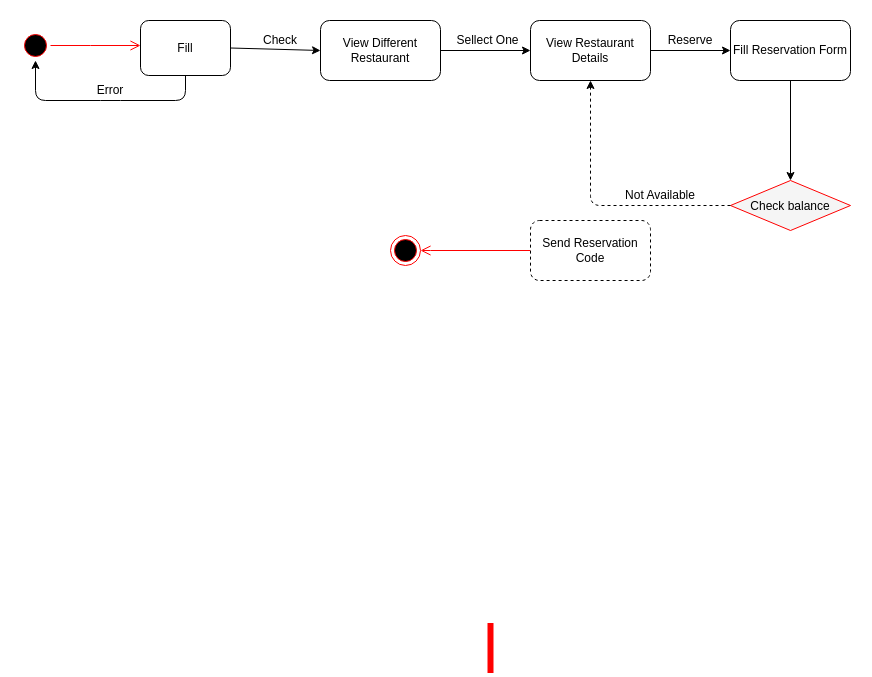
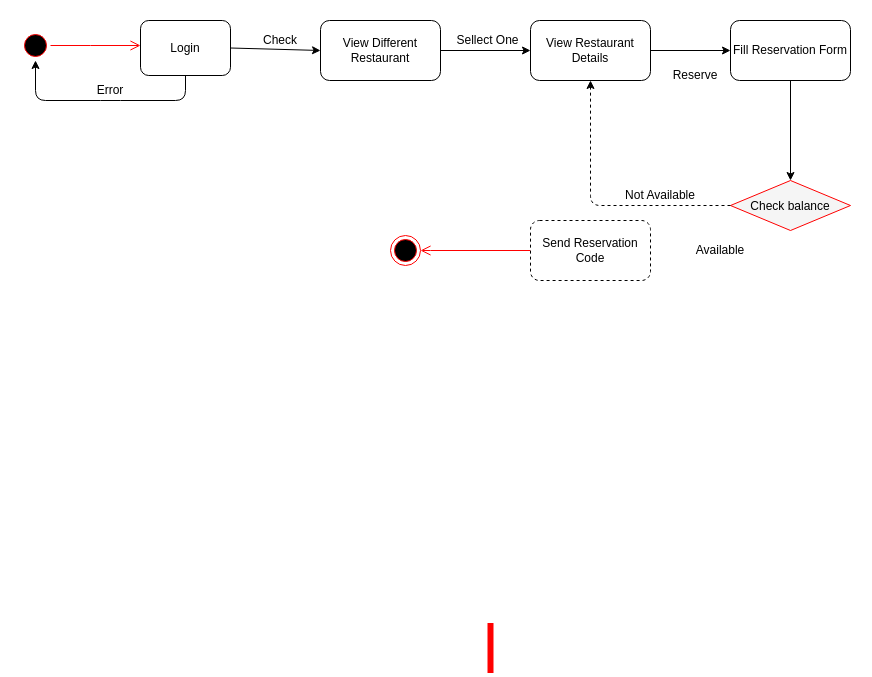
- <mxCell id="16" value="Reserve" style="text;html=1;strokeColor=none;fillColor=none;align=center;verticalAlign=middle;whiteSpace=wrap;rounded=0;" vertex="1" parent="1"><mxGeometry x="670" y="30" width="40" height="20" as="geometry" /></mxCell>
+ <mxCell id="16" value="Reserve" style="text;html=1;strokeColor=none;fillColor=none;align=center;verticalAlign=middle;whiteSpace=wrap;rounded=0;" vertex="1" parent="1"><mxGeometry x="675" y="65" width="40" height="20" as="geometry" /></mxCell>
- <mxCell id="7" value="Fill" style="rounded=1;whiteSpace=wrap;html=1;" vertex="1" parent="1"><mxGeometry x="140" y="20" width="90" height="55" as="geometry" /></mxCell>
+ <mxCell id="7" value="Login" style="rounded=1;whiteSpace=wrap;html=1;" vertex="1" parent="1"><mxGeometry x="140" y="20" width="90" height="55" as="geometry" /></mxCell>
+ <mxCell id="21" value="Available" style="text;html=1;strokeColor=none;fillColor=none;align=center;verticalAlign=middle;whiteSpace=wrap;rounded=0;" vertex="1" parent="1"><mxGeometry x="700" y="240" width="40" height="20" as="geometry" /></mxCell>
